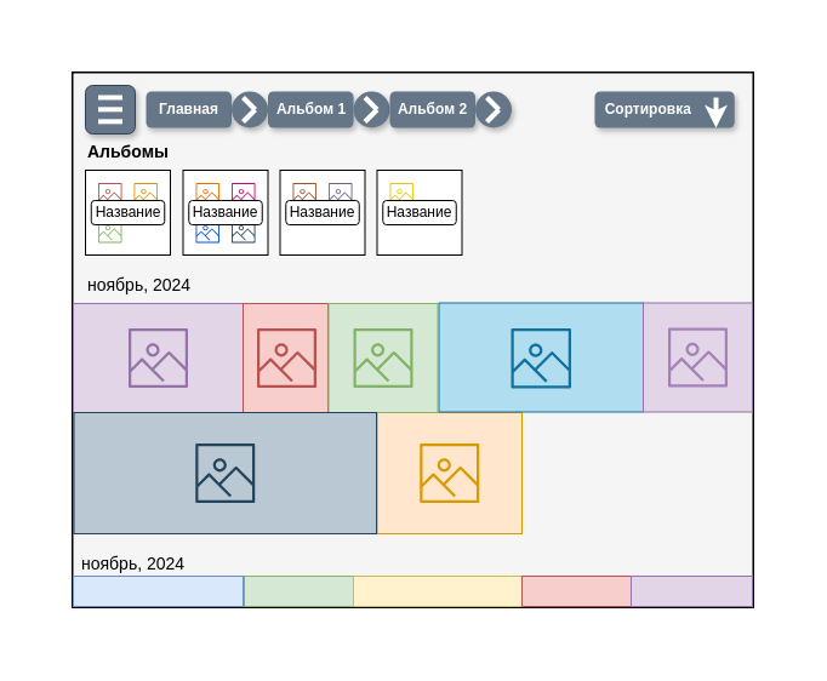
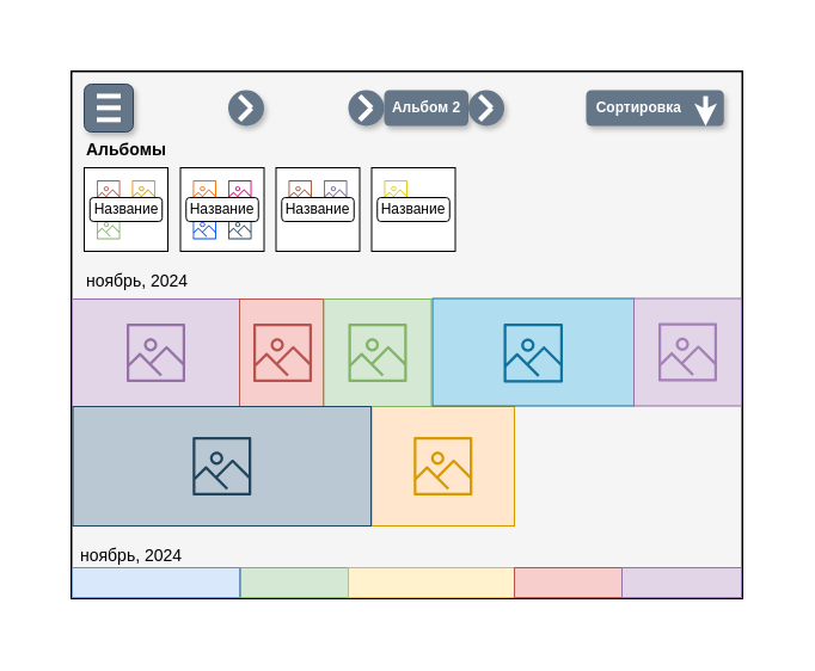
- <mxCell id="20" value="&lt;b&gt;Главная&lt;/b&gt;" style="rounded=1;whiteSpace=wrap;html=1;fillColor=#647687;strokeColor=none;fontColor=#ffffff;shadow=1;" parent="1" vertex="1"><mxGeometry x="120" y="75" width="70.5" height="30" as="geometry" /></mxCell>
- <mxCell id="25" value="&lt;b&gt;Альбом 1&lt;/b&gt;" style="rounded=1;whiteSpace=wrap;html=1;fillColor=#647687;strokeColor=none;fontColor=#ffffff;shadow=1;" parent="1" vertex="1"><mxGeometry x="220.5" y="75" width="70.5" height="30" as="geometry" /></mxCell>
